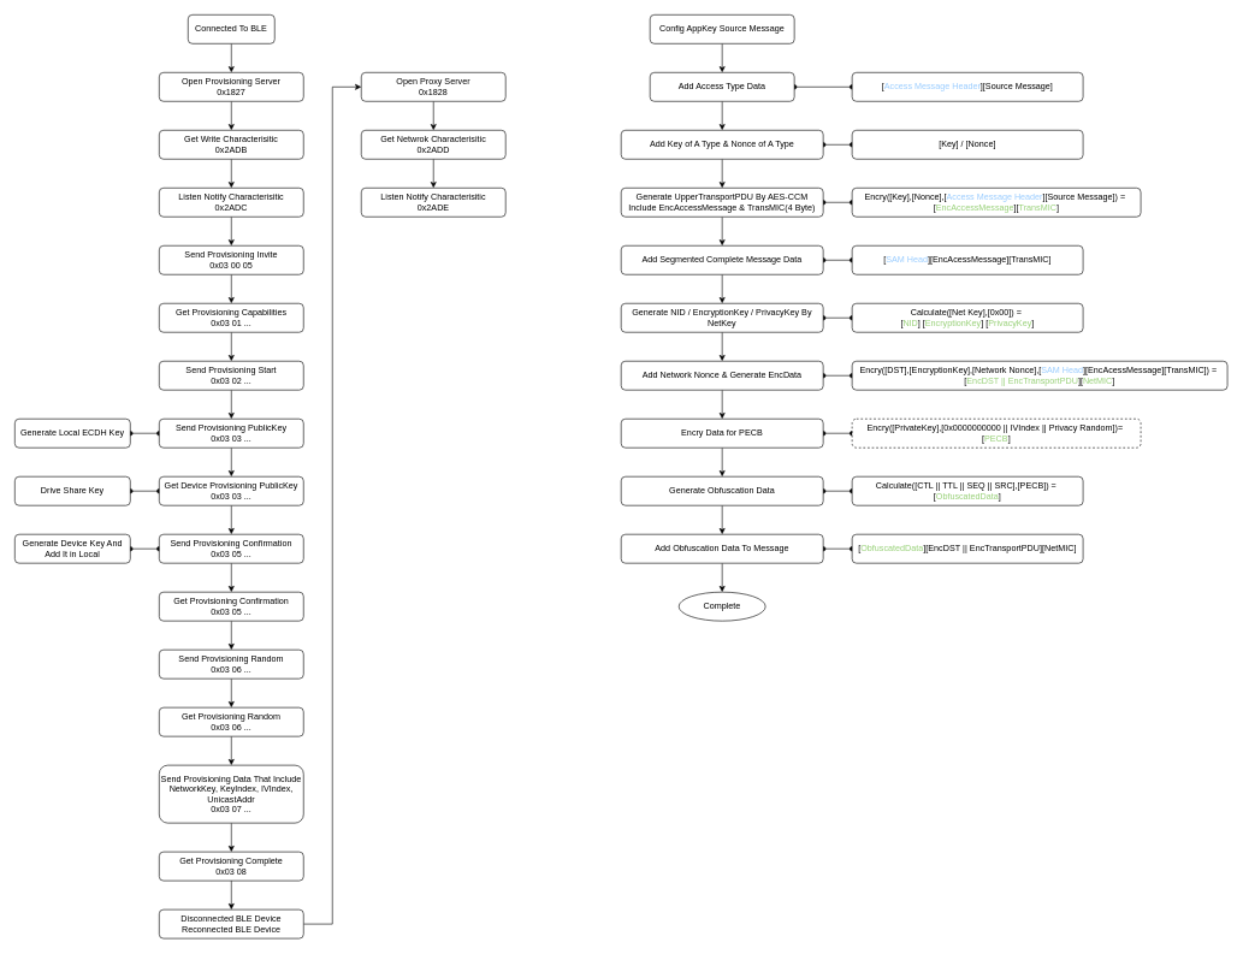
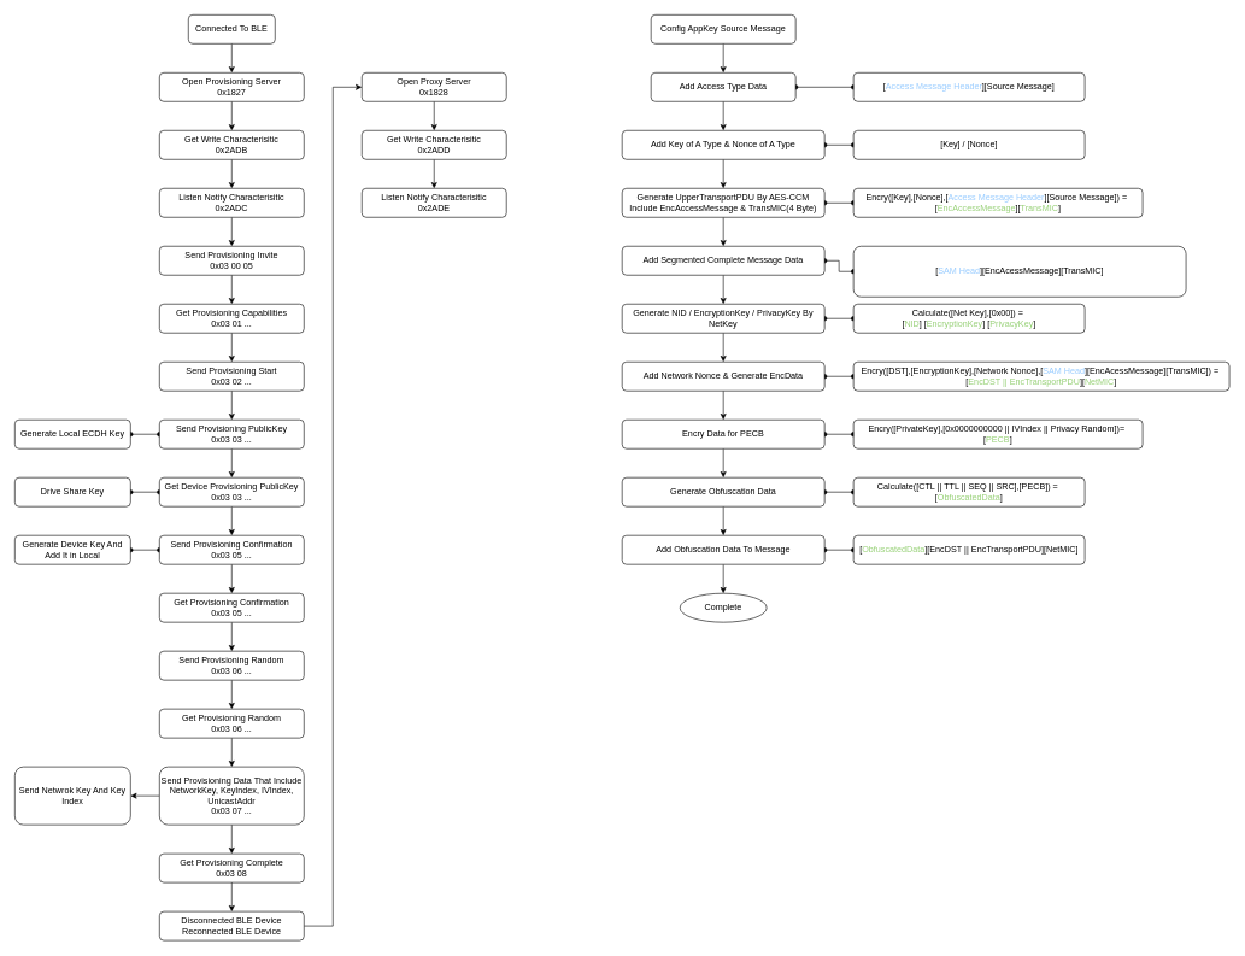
- <mxCell id="41" value="Get Netwrok Characterisitic&lt;br&gt;0x2ADD" style="whiteSpace=wrap;html=1;rounded=1;" vertex="1" parent="1"><mxGeometry x="500" y="180" width="200" height="40" as="geometry" /></mxCell>
+ <mxCell id="41" value="Get Write Characterisitic&lt;br&gt;0x2ADD" style="whiteSpace=wrap;html=1;rounded=1;" vertex="1" parent="1"><mxGeometry x="500" y="180" width="200" height="40" as="geometry" /></mxCell>
- <mxCell id="64" value="[&lt;font color=&quot;#99ccff&quot;&gt;SAM Head&lt;/font&gt;][EncAcessMessage][TransMIC]" style="whiteSpace=wrap;html=1;rounded=1;" vertex="1" parent="1"><mxGeometry x="1180" y="340" width="320" height="40" as="geometry" /></mxCell>
+ <mxCell id="64" value="[&lt;font color=&quot;#99ccff&quot;&gt;SAM Head&lt;/font&gt;][EncAcessMessage][TransMIC]" style="whiteSpace=wrap;html=1;rounded=1;" vertex="1" parent="1"><mxGeometry x="1180" y="340" width="460" height="70" as="geometry" /></mxCell>
- <mxCell id="76" value="Encry([PrivateKey],[0x0000000000 || IVIndex || Privacy Random])=&amp;nbsp;&lt;br&gt;[&lt;font color=&quot;#97d077&quot;&gt;PECB&lt;/font&gt;]" style="whiteSpace=wrap;html=1;rounded=1;dashed=1;" vertex="1" parent="1"><mxGeometry x="1180" y="580" width="400" height="40" as="geometry" /></mxCell>
+ <mxCell id="76" value="Encry([PrivateKey],[0x0000000000 || IVIndex || Privacy Random])=&amp;nbsp;&lt;br&gt;[&lt;font color=&quot;#97d077&quot;&gt;PECB&lt;/font&gt;]" style="whiteSpace=wrap;html=1;rounded=1;" vertex="1" parent="1"><mxGeometry x="1180" y="580" width="400" height="40" as="geometry" /></mxCell>
+ <mxCell id="46" value="Send Netwrok Key And Key Index" style="whiteSpace=wrap;html=1;rounded=1;" vertex="1" parent="1"><mxGeometry x="20" y="1060" width="160" height="80" as="geometry" /></mxCell>
+ <mxCell id="32" value="" style="edgeStyle=orthogonalEdgeStyle;rounded=0;orthogonalLoop=1;jettySize=auto;html=1;" edge="1" parent="1" source="33" target="46"><mxGeometry relative="1" as="geometry" /></mxCell>
